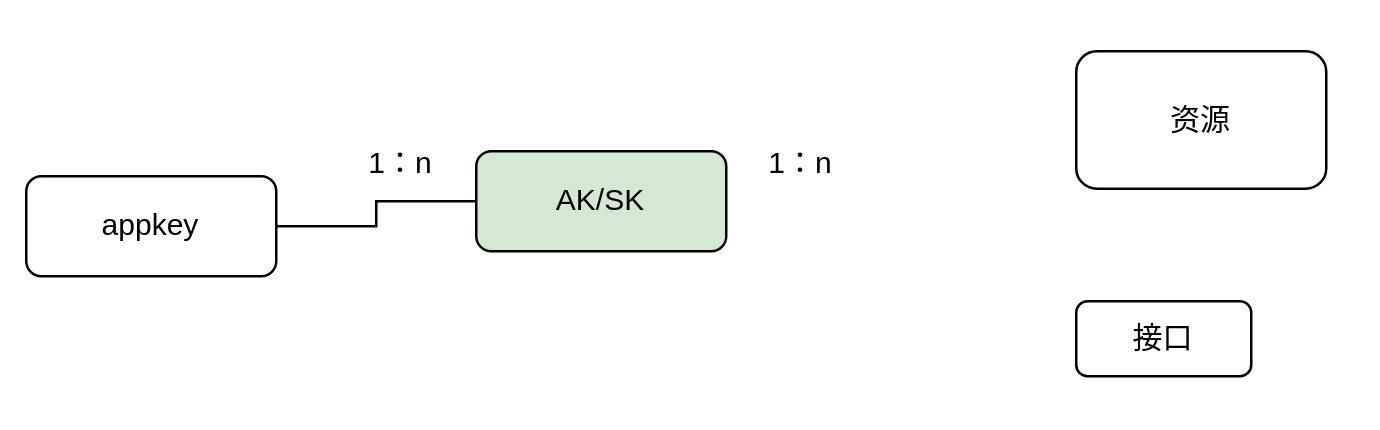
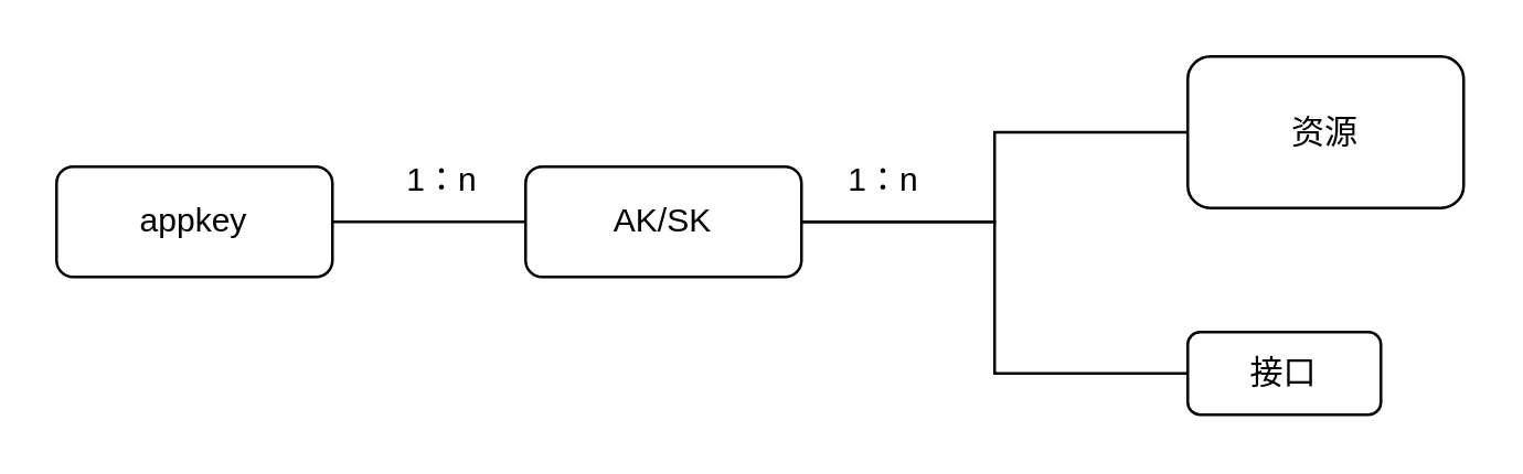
+ <mxCell id="4" style="edgeStyle=orthogonalEdgeStyle;rounded=0;orthogonalLoop=1;jettySize=auto;html=1;endArrow=none;endFill=0;" edge="1" parent="1" source="6" target="7"><mxGeometry relative="1" as="geometry" /></mxCell>
- <mxCell id="6" value="AK/SK" style="rounded=1;whiteSpace=wrap;html=1;fillColor=#d5e8d4;" vertex="1" parent="1"><mxGeometry x="190" y="60" width="100" height="40" as="geometry" /></mxCell>
+ <mxCell id="6" value="AK/SK" style="rounded=1;whiteSpace=wrap;html=1;" vertex="1" parent="1"><mxGeometry x="190" y="60" width="100" height="40" as="geometry" /></mxCell>
- <mxCell id="3" value="appkey" style="rounded=1;whiteSpace=wrap;html=1;" vertex="1" parent="1"><mxGeometry x="10" y="70" width="100" height="40" as="geometry" /></mxCell>
+ <mxCell id="3" value="appkey" style="rounded=1;whiteSpace=wrap;html=1;" vertex="1" parent="1"><mxGeometry x="20" y="60" width="100" height="40" as="geometry" /></mxCell>
+ <mxCell id="5" style="edgeStyle=orthogonalEdgeStyle;rounded=0;orthogonalLoop=1;jettySize=auto;html=1;entryX=0;entryY=0.5;entryDx=0;entryDy=0;endArrow=none;endFill=0;" edge="1" parent="1" source="6" target="8"><mxGeometry relative="1" as="geometry" /></mxCell>
